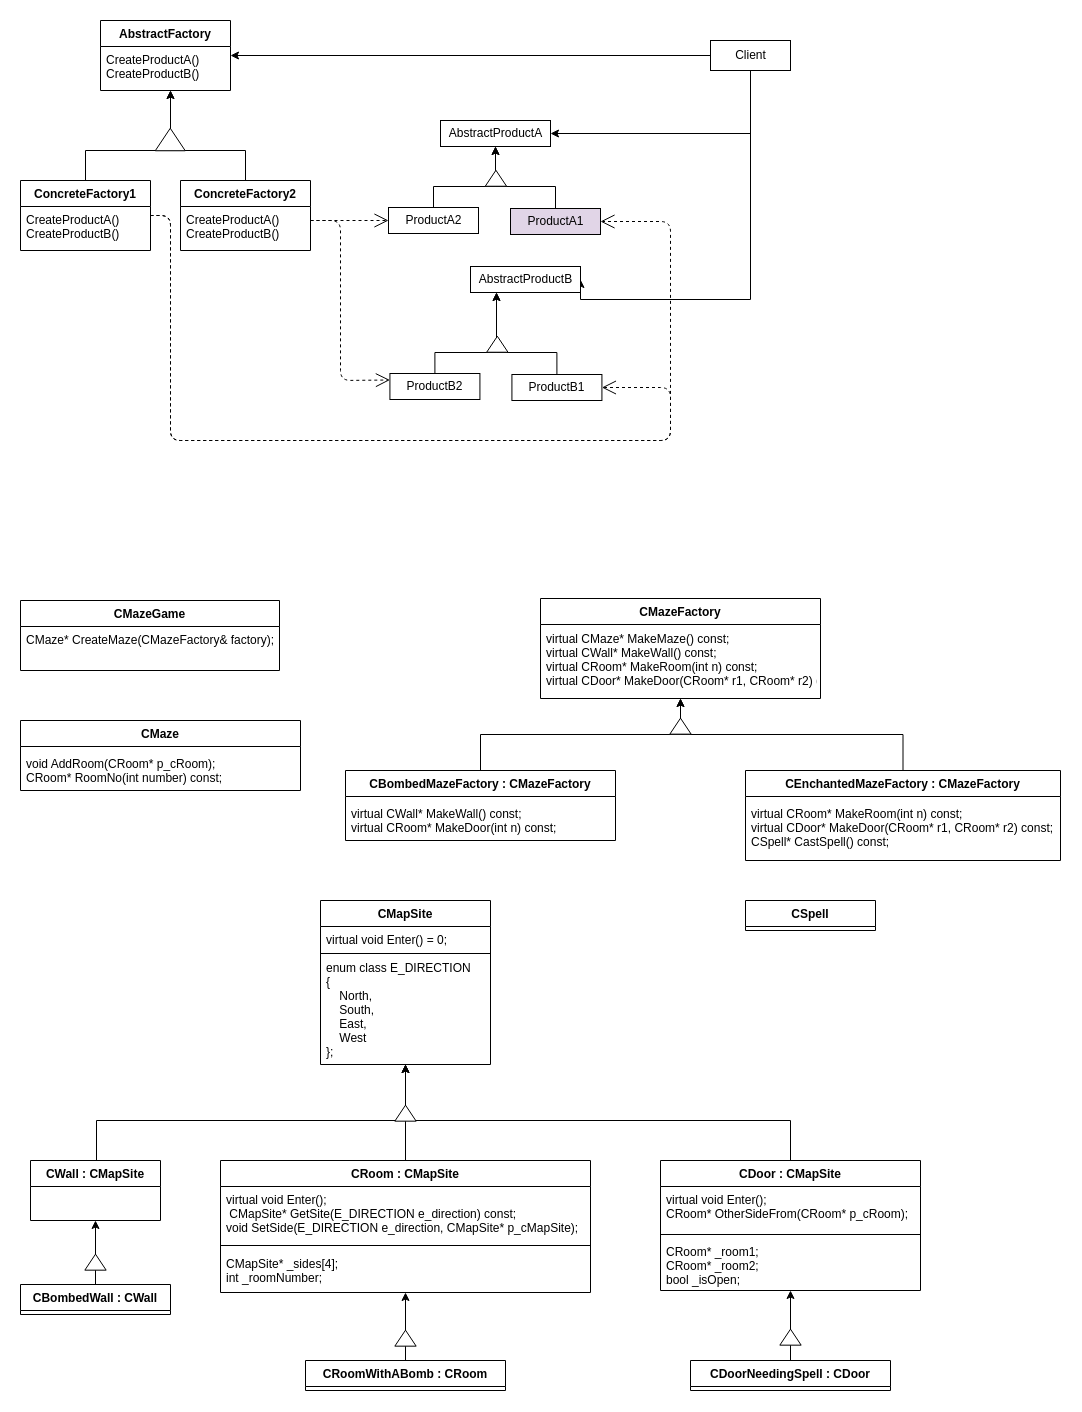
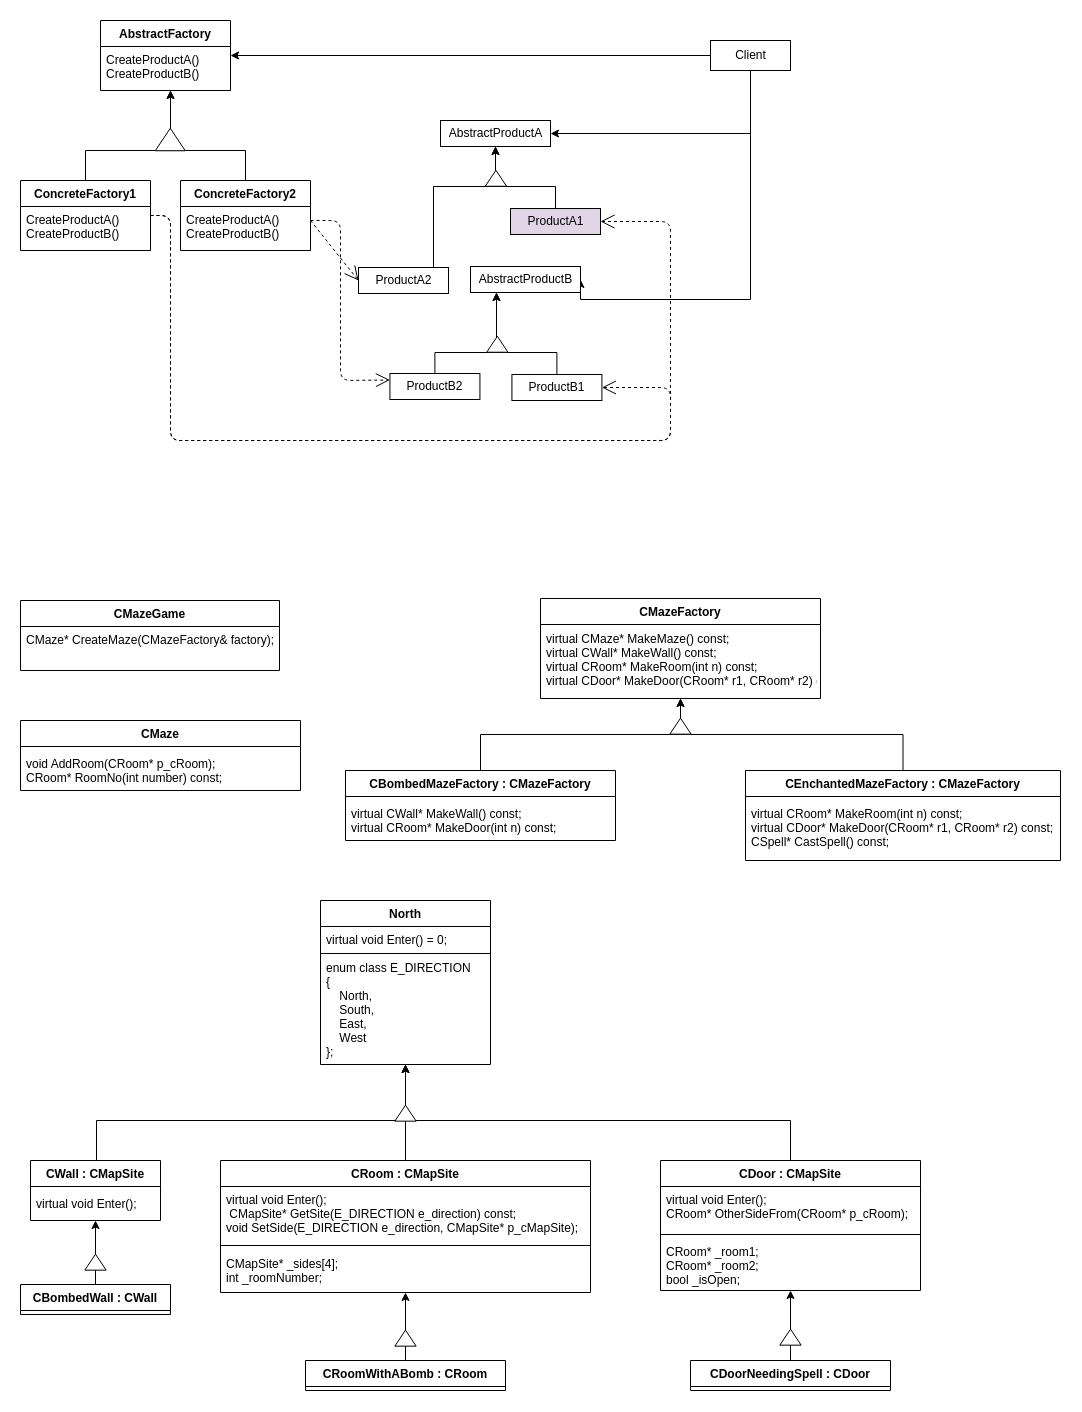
- <mxCell id="16" value="ProductA2" style="html=1;" parent="1" vertex="1"><mxGeometry x="388" y="207" width="90" height="26" as="geometry" /></mxCell>
+ <mxCell id="16" value="ProductA2" style="html=1;" parent="1" vertex="1"><mxGeometry x="358" y="267" width="90" height="26" as="geometry" /></mxCell>
- <mxCell id="39" value="CMapSite" style="swimlane;fontStyle=1;align=center;verticalAlign=top;childLayout=stackLayout;horizontal=1;startSize=26;horizontalStack=0;resizeParent=1;resizeParentMax=0;resizeLast=0;collapsible=1;marginBottom=0;" vertex="1" parent="1"><mxGeometry x="320" y="900" width="170" height="164" as="geometry" /></mxCell>
+ <mxCell id="39" value="North" style="swimlane;fontStyle=1;align=center;verticalAlign=top;childLayout=stackLayout;horizontal=1;startSize=26;horizontalStack=0;resizeParent=1;resizeParentMax=0;resizeLast=0;collapsible=1;marginBottom=0;" vertex="1" parent="1"><mxGeometry x="320" y="900" width="170" height="164" as="geometry" /></mxCell>
- <mxCell id="72" value="CSpell" style="swimlane;fontStyle=1;align=center;verticalAlign=top;childLayout=stackLayout;horizontal=1;startSize=26;horizontalStack=0;resizeParent=1;resizeParentMax=0;resizeLast=0;collapsible=1;marginBottom=0;" vertex="1" parent="1"><mxGeometry x="745" y="900" width="130" height="30" as="geometry" /></mxCell>
+ <mxCell id="67" value="virtual void Enter();" style="text;strokeColor=none;fillColor=none;align=left;verticalAlign=top;spacingLeft=4;spacingRight=4;overflow=hidden;rotatable=0;points=[[0,0.5],[1,0.5]];portConstraint=eastwest;" vertex="1" parent="1"><mxGeometry x="30" y="1190" width="130" height="30" as="geometry" /></mxCell>
